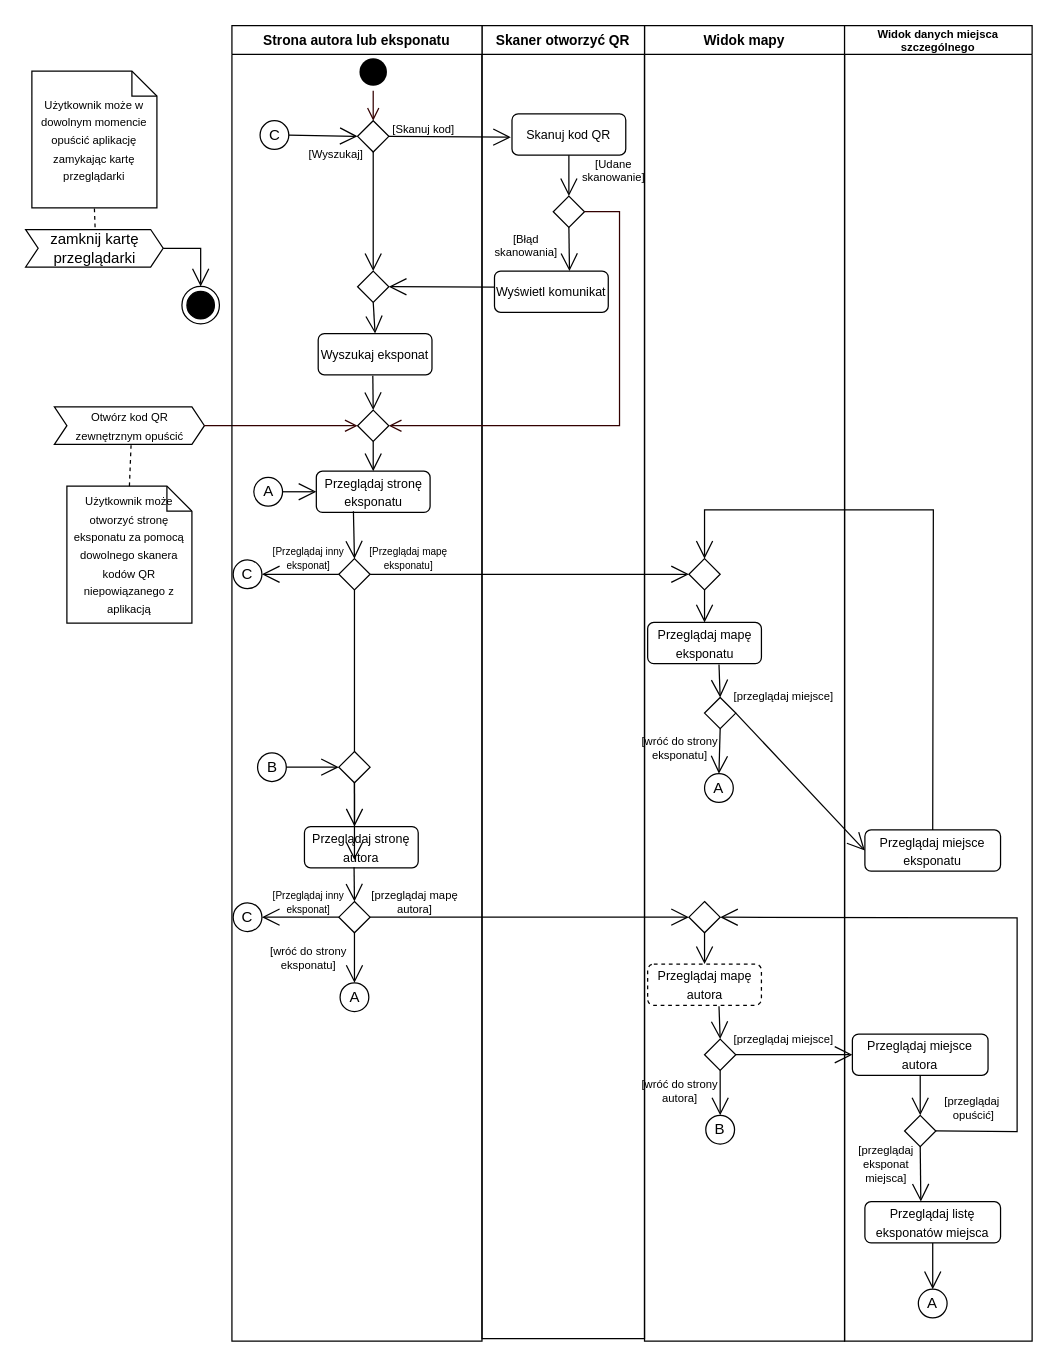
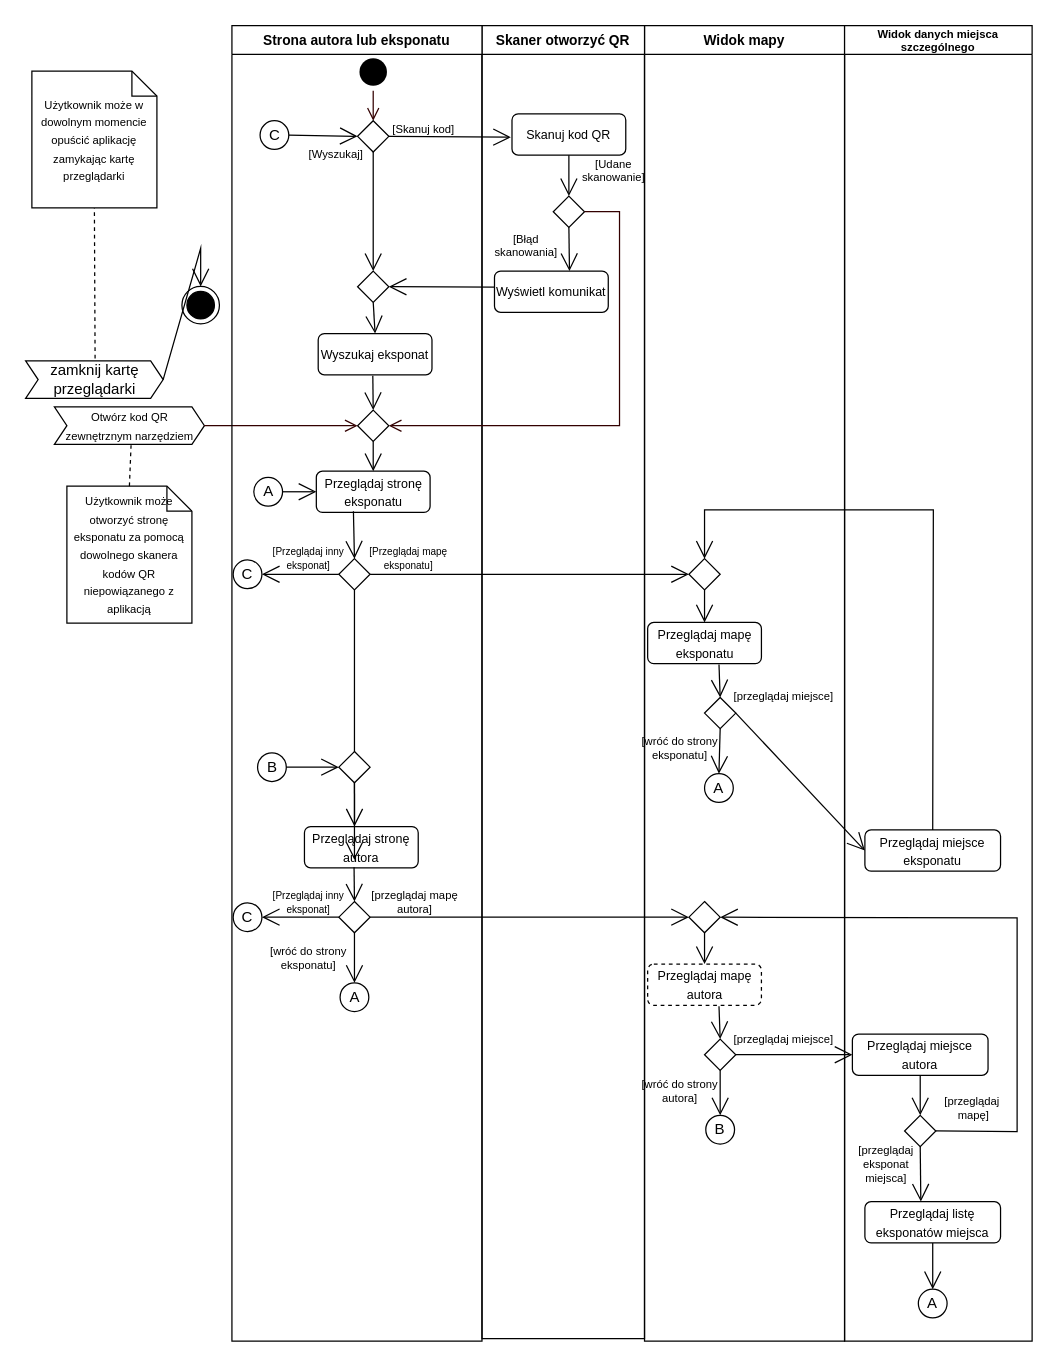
- <mxCell id="90" value="&lt;div&gt;zamknij kartę&lt;/div&gt;&lt;div&gt;przeglądarki&lt;/div&gt;" style="html=1;shadow=0;dashed=0;align=center;verticalAlign=middle;shape=mxgraph.arrows2.arrow;dy=0;dx=10;notch=10;" vertex="1" parent="1"><mxGeometry x="20" y="183" width="110" height="30" as="geometry" /></mxCell>
+ <mxCell id="90" value="&lt;div&gt;zamknij kartę&lt;/div&gt;&lt;div&gt;przeglądarki&lt;/div&gt;" style="html=1;shadow=0;dashed=0;align=center;verticalAlign=middle;shape=mxgraph.arrows2.arrow;dy=0;dx=10;notch=10;" vertex="1" parent="1"><mxGeometry x="20" y="288" width="110" height="30" as="geometry" /></mxCell>
- <mxCell id="72" value="&lt;div&gt;&lt;font style=&quot;font-size: 9px;&quot;&gt;Otwórz kod QR&lt;/font&gt;&lt;/div&gt;&lt;div&gt;&lt;font style=&quot;font-size: 9px;&quot;&gt;zewnętrznym opuścić&lt;/font&gt;&lt;/div&gt;" style="html=1;shadow=0;dashed=0;align=center;verticalAlign=middle;shape=mxgraph.arrows2.arrow;dy=0;dx=10;notch=10;" vertex="1" parent="11"><mxGeometry x="-632" y="304.92" width="120" height="30" as="geometry" /></mxCell>
+ <mxCell id="72" value="&lt;div&gt;&lt;font style=&quot;font-size: 9px;&quot;&gt;Otwórz kod QR&lt;/font&gt;&lt;/div&gt;&lt;div&gt;&lt;font style=&quot;font-size: 9px;&quot;&gt;zewnętrznym narzędziem&lt;/font&gt;&lt;/div&gt;" style="html=1;shadow=0;dashed=0;align=center;verticalAlign=middle;shape=mxgraph.arrows2.arrow;dy=0;dx=10;notch=10;" vertex="1" parent="11"><mxGeometry x="-632" y="304.92" width="120" height="30" as="geometry" /></mxCell>
- <mxCell id="49" value="&lt;div&gt;[przeglądaj&amp;nbsp;&lt;/div&gt;&lt;div&gt;opuścić]&lt;/div&gt;" style="text;html=1;align=center;verticalAlign=middle;resizable=0;points=[];autosize=1;strokeColor=none;fillColor=none;fontSize=9;" vertex="1" parent="11"><mxGeometry x="68" y="845.5" width="70" height="40" as="geometry" /></mxCell>
+ <mxCell id="49" value="&lt;div&gt;[przeglądaj&amp;nbsp;&lt;/div&gt;&lt;div&gt;mapę]&lt;/div&gt;" style="text;html=1;align=center;verticalAlign=middle;resizable=0;points=[];autosize=1;strokeColor=none;fillColor=none;fontSize=9;" vertex="1" parent="11"><mxGeometry x="68" y="845.5" width="70" height="40" as="geometry" /></mxCell>
